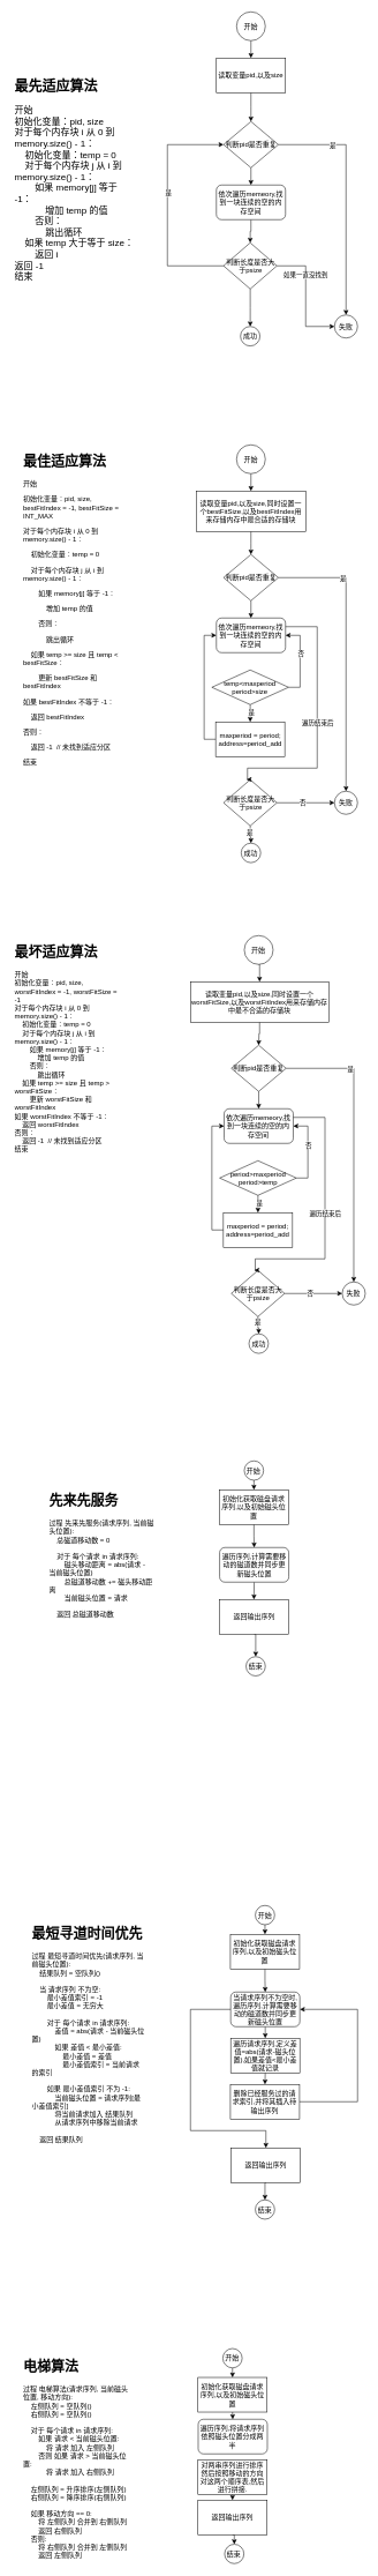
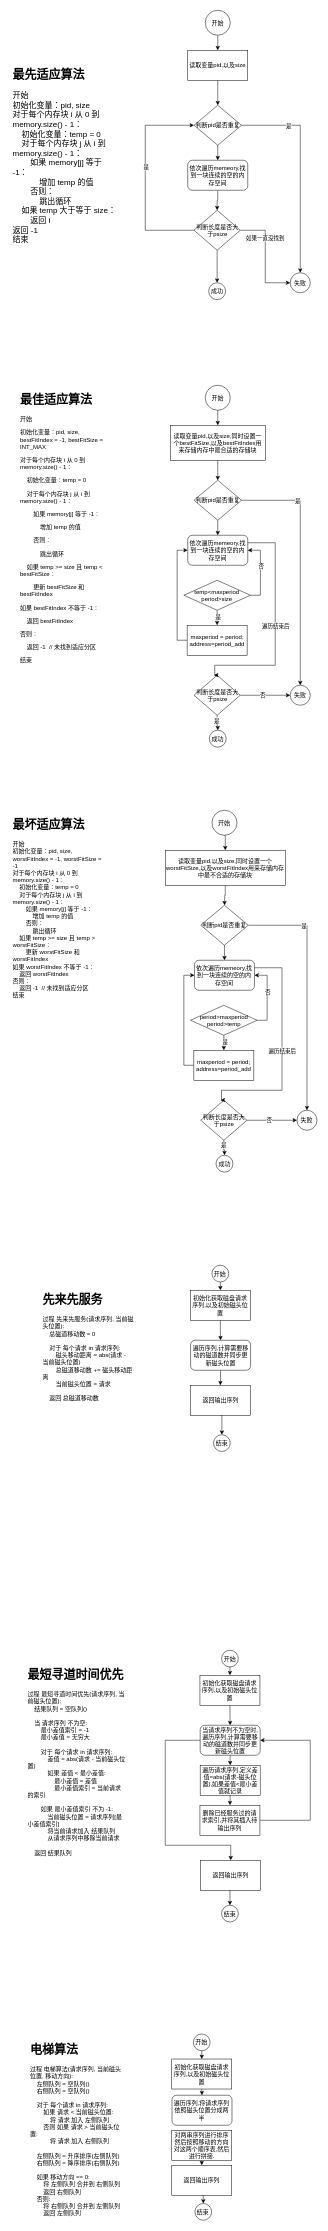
- <mxCell id="98" value="&lt;h1&gt;电梯算法&lt;/h1&gt;&lt;div&gt;&lt;div&gt;过程 电梯算法(请求序列, 当前磁头位置, 移动方向):&lt;/div&gt;&lt;div&gt;&amp;nbsp; &amp;nbsp; 左侧队列 = 空队列()&lt;/div&gt;&lt;div&gt;&amp;nbsp; &amp;nbsp; 右侧队列 = 空队列()&lt;/div&gt;&lt;div&gt;&lt;br&gt;&lt;/div&gt;&lt;div&gt;&amp;nbsp; &amp;nbsp; 对于 每个请求 in 请求序列:&lt;/div&gt;&lt;div&gt;&amp;nbsp; &amp;nbsp; &amp;nbsp; &amp;nbsp; 如果 请求 &amp;lt; 当前磁头位置:&lt;/div&gt;&lt;div&gt;&amp;nbsp; &amp;nbsp; &amp;nbsp; &amp;nbsp; &amp;nbsp; &amp;nbsp; 将 请求 加入 左侧队列&lt;/div&gt;&lt;div&gt;&amp;nbsp; &amp;nbsp; &amp;nbsp; &amp;nbsp; 否则 如果 请求 &amp;gt; 当前磁头位置:&lt;/div&gt;&lt;div&gt;&amp;nbsp; &amp;nbsp; &amp;nbsp; &amp;nbsp; &amp;nbsp; &amp;nbsp; 将 请求 加入 右侧队列&lt;/div&gt;&lt;div&gt;&lt;br&gt;&lt;/div&gt;&lt;div&gt;&amp;nbsp; &amp;nbsp; 左侧队列 = 升序排序(左侧队列)&lt;/div&gt;&lt;div&gt;&amp;nbsp; &amp;nbsp; 右侧队列 = 降序排序(右侧队列)&lt;/div&gt;&lt;div&gt;&lt;br&gt;&lt;/div&gt;&lt;div&gt;&amp;nbsp; &amp;nbsp; 如果 移动方向 == 0:&lt;/div&gt;&lt;div&gt;&amp;nbsp; &amp;nbsp; &amp;nbsp; &amp;nbsp; 将 左侧队列 合并到 右侧队列&lt;/div&gt;&lt;div&gt;&amp;nbsp; &amp;nbsp; &amp;nbsp; &amp;nbsp; 返回 右侧队列&lt;/div&gt;&lt;div&gt;&amp;nbsp; &amp;nbsp; 否则:&lt;/div&gt;&lt;div&gt;&amp;nbsp; &amp;nbsp; &amp;nbsp; &amp;nbsp; 将 右侧队列 合并到 左侧队列&lt;/div&gt;&lt;div&gt;&amp;nbsp; &amp;nbsp; &amp;nbsp; &amp;nbsp; 返回 左侧队列&lt;/div&gt;&lt;/div&gt;&lt;div&gt;&lt;br&gt;&lt;/div&gt;" style="text;html=1;strokeColor=none;fillColor=none;spacing=5;spacingTop=-20;whiteSpace=wrap;overflow=hidden;rounded=0;" parent="1" vertex="1"><mxGeometry x="35" y="4080" width="190" height="360" as="geometry" /></mxCell>
+ <mxCell id="98" value="&lt;h1&gt;电梯算法&lt;/h1&gt;&lt;div&gt;&lt;div&gt;过程 电梯算法(请求序列, 当前磁头位置, 移动方向):&lt;/div&gt;&lt;div&gt;&amp;nbsp; &amp;nbsp; 左侧队列 = 空队列()&lt;/div&gt;&lt;div&gt;&amp;nbsp; &amp;nbsp; 右侧队列 = 空队列()&lt;/div&gt;&lt;div&gt;&lt;br&gt;&lt;/div&gt;&lt;div&gt;&amp;nbsp; &amp;nbsp; 对于 每个请求 in 请求序列:&lt;/div&gt;&lt;div&gt;&amp;nbsp; &amp;nbsp; &amp;nbsp; &amp;nbsp; 如果 请求 &amp;lt; 当前磁头位置:&lt;/div&gt;&lt;div&gt;&amp;nbsp; &amp;nbsp; &amp;nbsp; &amp;nbsp; &amp;nbsp; &amp;nbsp; 将 请求 加入 左侧队列&lt;/div&gt;&lt;div&gt;&amp;nbsp; &amp;nbsp; &amp;nbsp; &amp;nbsp; 否则 如果 请求 &amp;gt; 当前磁头位置:&lt;/div&gt;&lt;div&gt;&amp;nbsp; &amp;nbsp; &amp;nbsp; &amp;nbsp; &amp;nbsp; &amp;nbsp; 将 请求 加入 右侧队列&lt;/div&gt;&lt;div&gt;&lt;br&gt;&lt;/div&gt;&lt;div&gt;&amp;nbsp; &amp;nbsp; 左侧队列 = 升序排序(左侧队列)&lt;/div&gt;&lt;div&gt;&amp;nbsp; &amp;nbsp; 右侧队列 = 降序排序(右侧队列)&lt;/div&gt;&lt;div&gt;&lt;br&gt;&lt;/div&gt;&lt;div&gt;&amp;nbsp; &amp;nbsp; 如果 移动方向 == 0:&lt;/div&gt;&lt;div&gt;&amp;nbsp; &amp;nbsp; &amp;nbsp; &amp;nbsp; 将 左侧队列 合并到 右侧队列&lt;/div&gt;&lt;div&gt;&amp;nbsp; &amp;nbsp; &amp;nbsp; &amp;nbsp; 返回 右侧队列&lt;/div&gt;&lt;div&gt;&amp;nbsp; &amp;nbsp; 否则:&lt;/div&gt;&lt;div&gt;&amp;nbsp; &amp;nbsp; &amp;nbsp; &amp;nbsp; 将 右侧队列 合并到 左侧队列&lt;/div&gt;&lt;div&gt;&amp;nbsp; &amp;nbsp; &amp;nbsp; &amp;nbsp; 返回 左侧队列&lt;/div&gt;&lt;/div&gt;&lt;div&gt;&lt;br&gt;&lt;/div&gt;" style="text;html=1;strokeColor=none;fillColor=none;spacing=5;spacingTop=-20;whiteSpace=wrap;overflow=hidden;rounded=0;" parent="1" vertex="1"><mxGeometry x="55" y="4080" width="190" height="360" as="geometry" /></mxCell>
